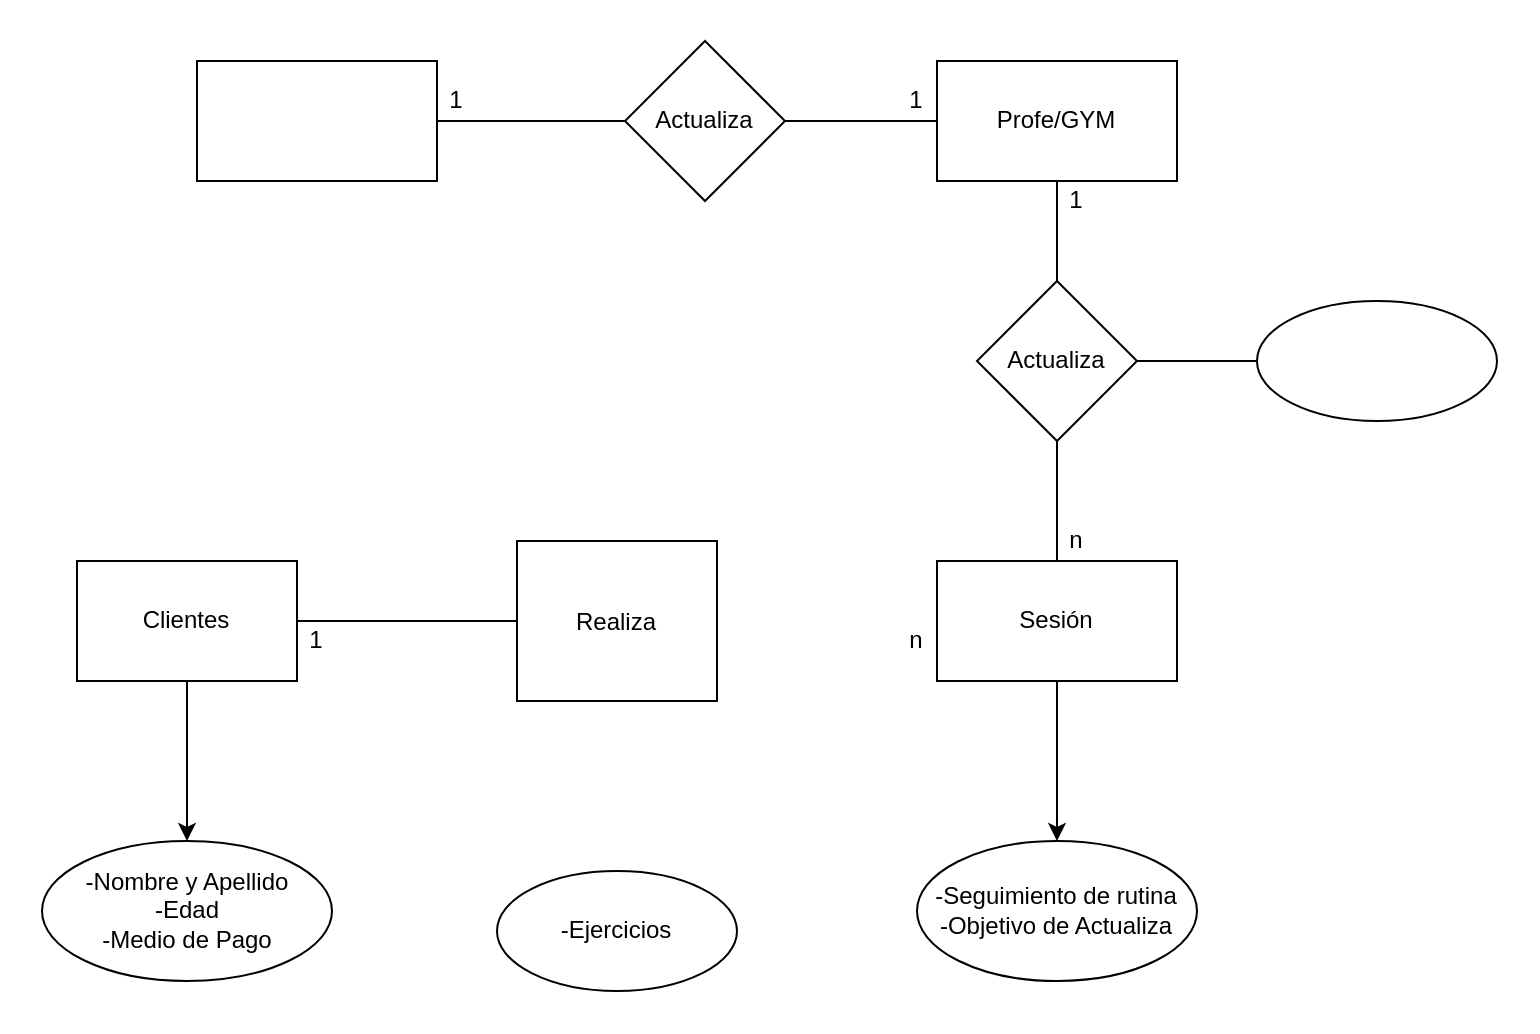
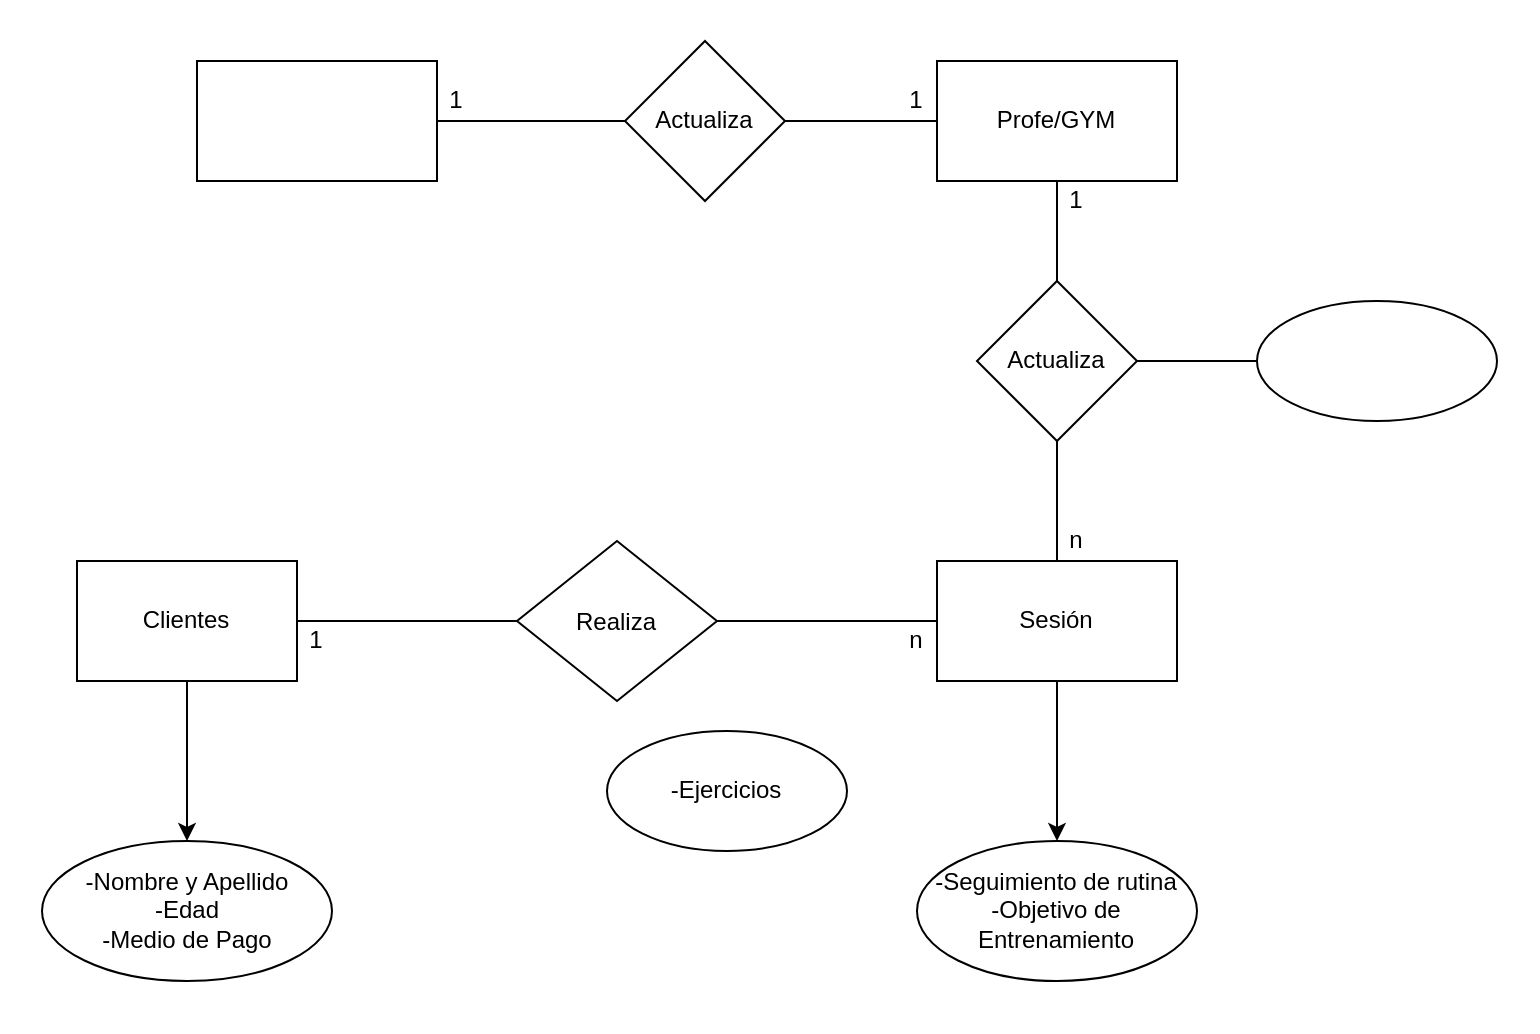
- <mxCell id="7" value="&lt;p style=&quot;line-height: 100%&quot;&gt;Realiza&lt;/p&gt;" style="whiteSpace=wrap;html=1;rounded=0;" vertex="1" parent="1"><mxGeometry x="258" y="270" width="100" height="80" as="geometry" /></mxCell>
+ <mxCell id="7" value="&lt;p style=&quot;line-height: 100%&quot;&gt;Realiza&lt;/p&gt;" style="rhombus;whiteSpace=wrap;html=1;" vertex="1" parent="1"><mxGeometry x="258" y="270" width="100" height="80" as="geometry" /></mxCell>
+ <mxCell id="6" value="" style="endArrow=none;html=1;entryX=0;entryY=0.5;entryDx=0;entryDy=0;startArrow=none;exitX=1;exitY=0.5;exitDx=0;exitDy=0;" edge="1" parent="1" source="7" target="5"><mxGeometry width="50" height="50" relative="1" as="geometry"><mxPoint x="288" y="260" as="sourcePoint" /><mxPoint x="418" y="420" as="targetPoint" /><Array as="points" /></mxGeometry></mxCell>
- <mxCell id="13" value="-Seguimiento de rutina&lt;br&gt;-Objetivo de Actualiza" style="ellipse;whiteSpace=wrap;html=1;rounded=0;" vertex="1" parent="1"><mxGeometry x="458" y="420" width="140" height="70" as="geometry" /></mxCell>
+ <mxCell id="13" value="-Seguimiento de rutina&lt;br&gt;-Objetivo de Entrenamiento" style="ellipse;whiteSpace=wrap;html=1;rounded=0;" vertex="1" parent="1"><mxGeometry x="458" y="420" width="140" height="70" as="geometry" /></mxCell>
- <mxCell id="12" value="-Ejercicios" style="ellipse;whiteSpace=wrap;html=1;" vertex="1" parent="1"><mxGeometry x="248" y="435" width="120" height="60" as="geometry" /></mxCell>
+ <mxCell id="12" value="-Ejercicios" style="ellipse;whiteSpace=wrap;html=1;" vertex="1" parent="1"><mxGeometry x="303" y="365" width="120" height="60" as="geometry" /></mxCell>
